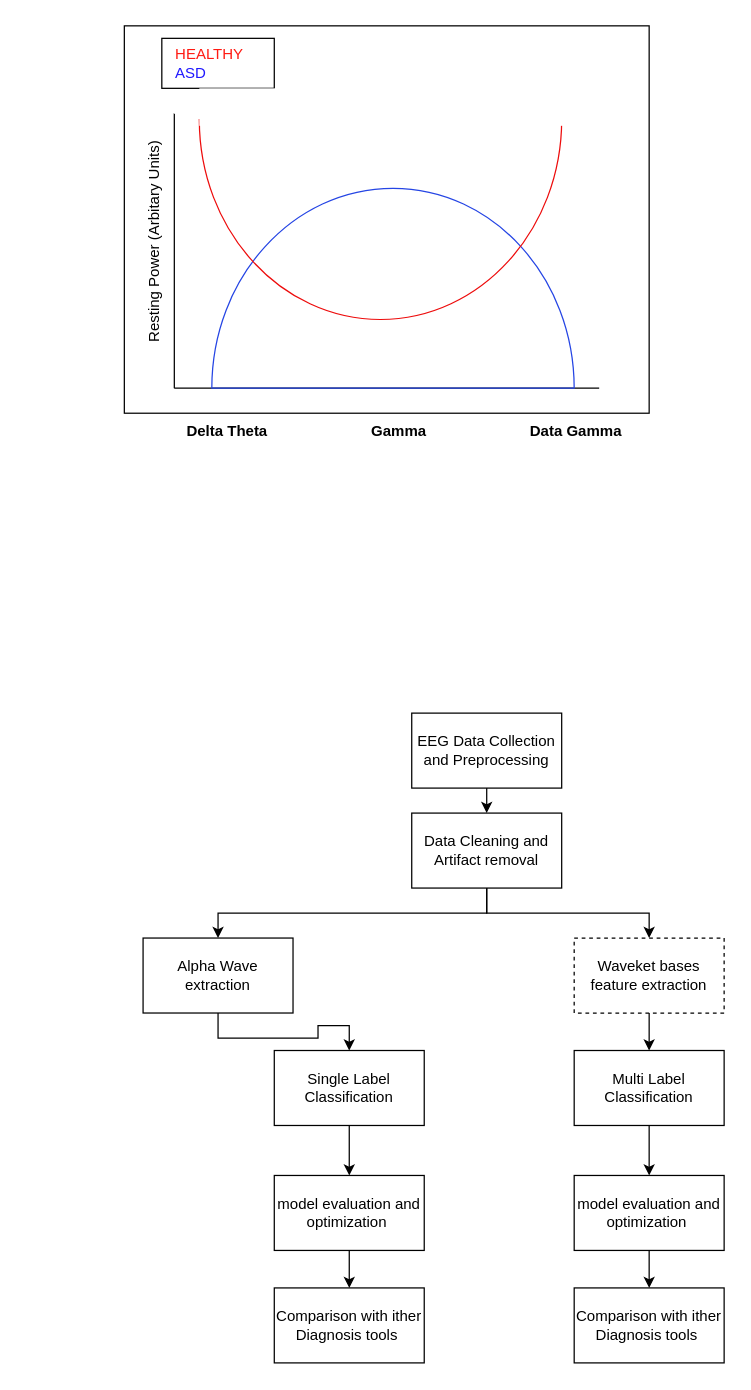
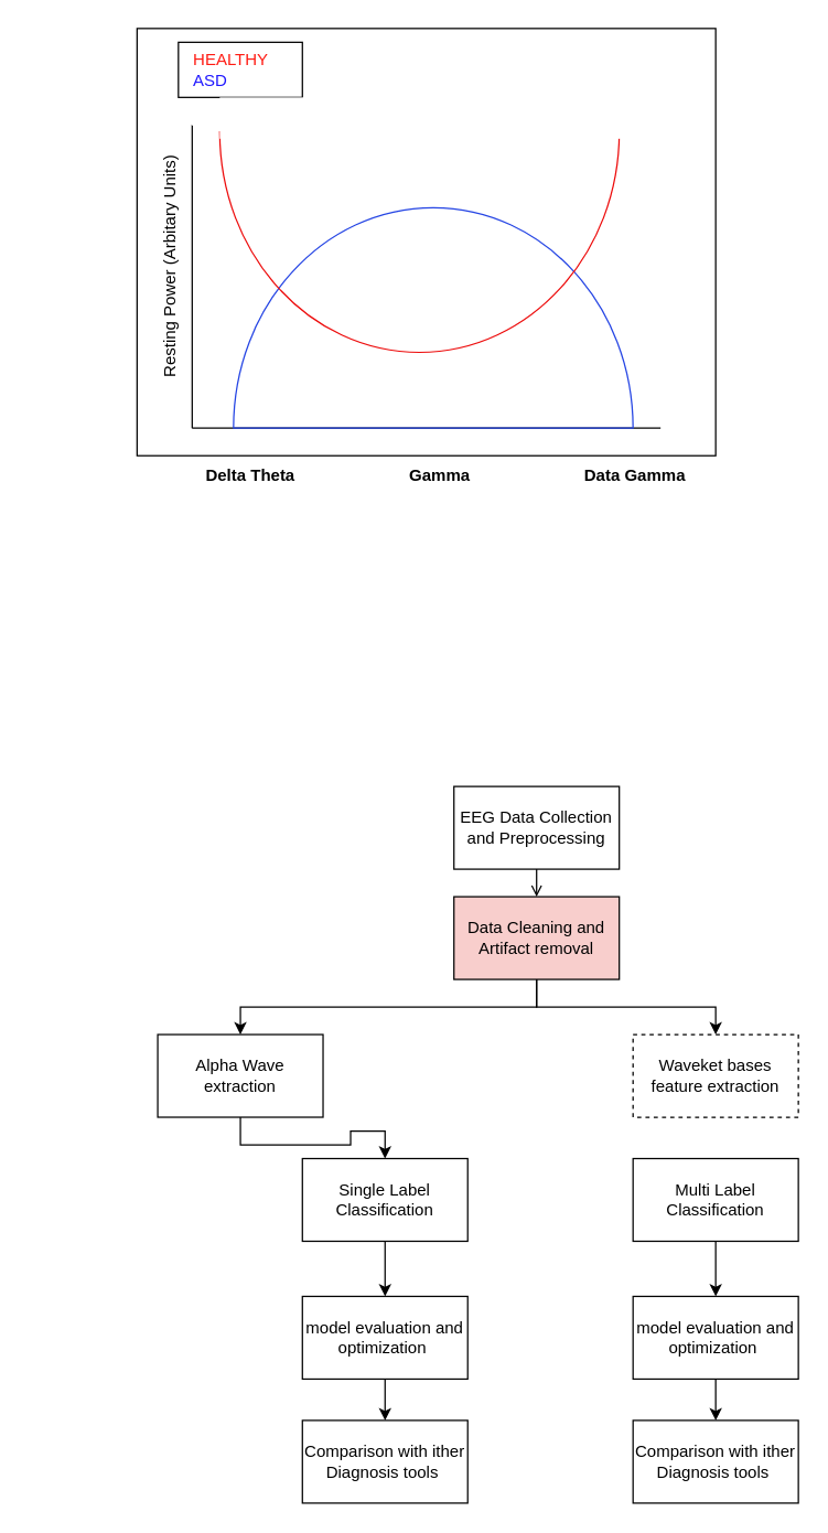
- <mxCell id="15" style="edgeStyle=orthogonalEdgeStyle;rounded=0;orthogonalLoop=1;jettySize=auto;html=1;exitX=0.5;exitY=1;exitDx=0;exitDy=0;entryX=0.5;entryY=0;entryDx=0;entryDy=0;" edge="1" parent="1" source="16" target="21"><mxGeometry relative="1" as="geometry" /></mxCell>
+ <mxCell id="15" style="edgeStyle=orthogonalEdgeStyle;rounded=0;orthogonalLoop=1;jettySize=auto;html=1;exitX=0.5;exitY=1;exitDx=0;exitDy=0;entryX=0.5;entryY=0;entryDx=0;entryDy=0;endArrow=open;" edge="1" parent="1" source="16" target="21"><mxGeometry relative="1" as="geometry" /></mxCell>
- <mxCell id="21" value="Data Cleaning and Artifact removal" style="rounded=0;whiteSpace=wrap;html=1;" vertex="1" parent="1"><mxGeometry x="329" y="650" width="120" height="60" as="geometry" /></mxCell>
+ <mxCell id="21" value="Data Cleaning and Artifact removal" style="rounded=0;whiteSpace=wrap;html=1;fillColor=#f8cecc;" vertex="1" parent="1"><mxGeometry x="329" y="650" width="120" height="60" as="geometry" /></mxCell>
- <mxCell id="22" style="edgeStyle=orthogonalEdgeStyle;rounded=0;orthogonalLoop=1;jettySize=auto;html=1;exitX=0.5;exitY=1;exitDx=0;exitDy=0;entryX=0.5;entryY=0;entryDx=0;entryDy=0;" edge="1" parent="1" source="23" target="27"><mxGeometry relative="1" as="geometry" /></mxCell>
